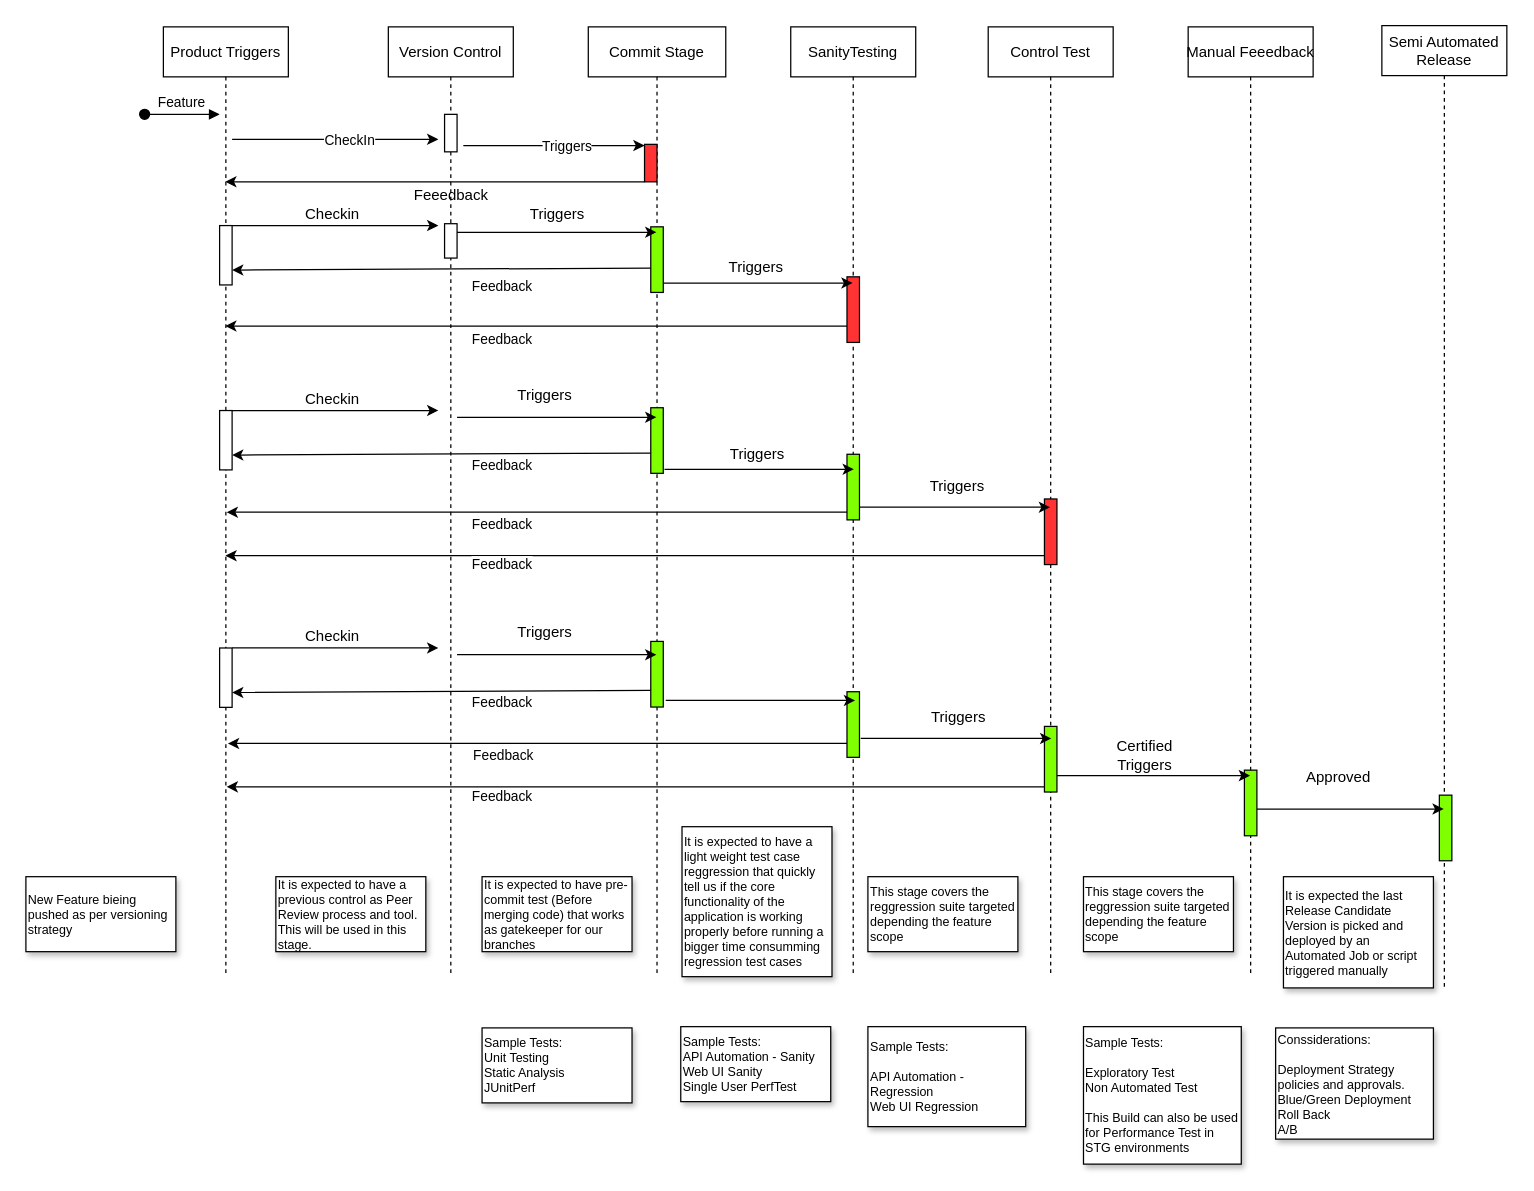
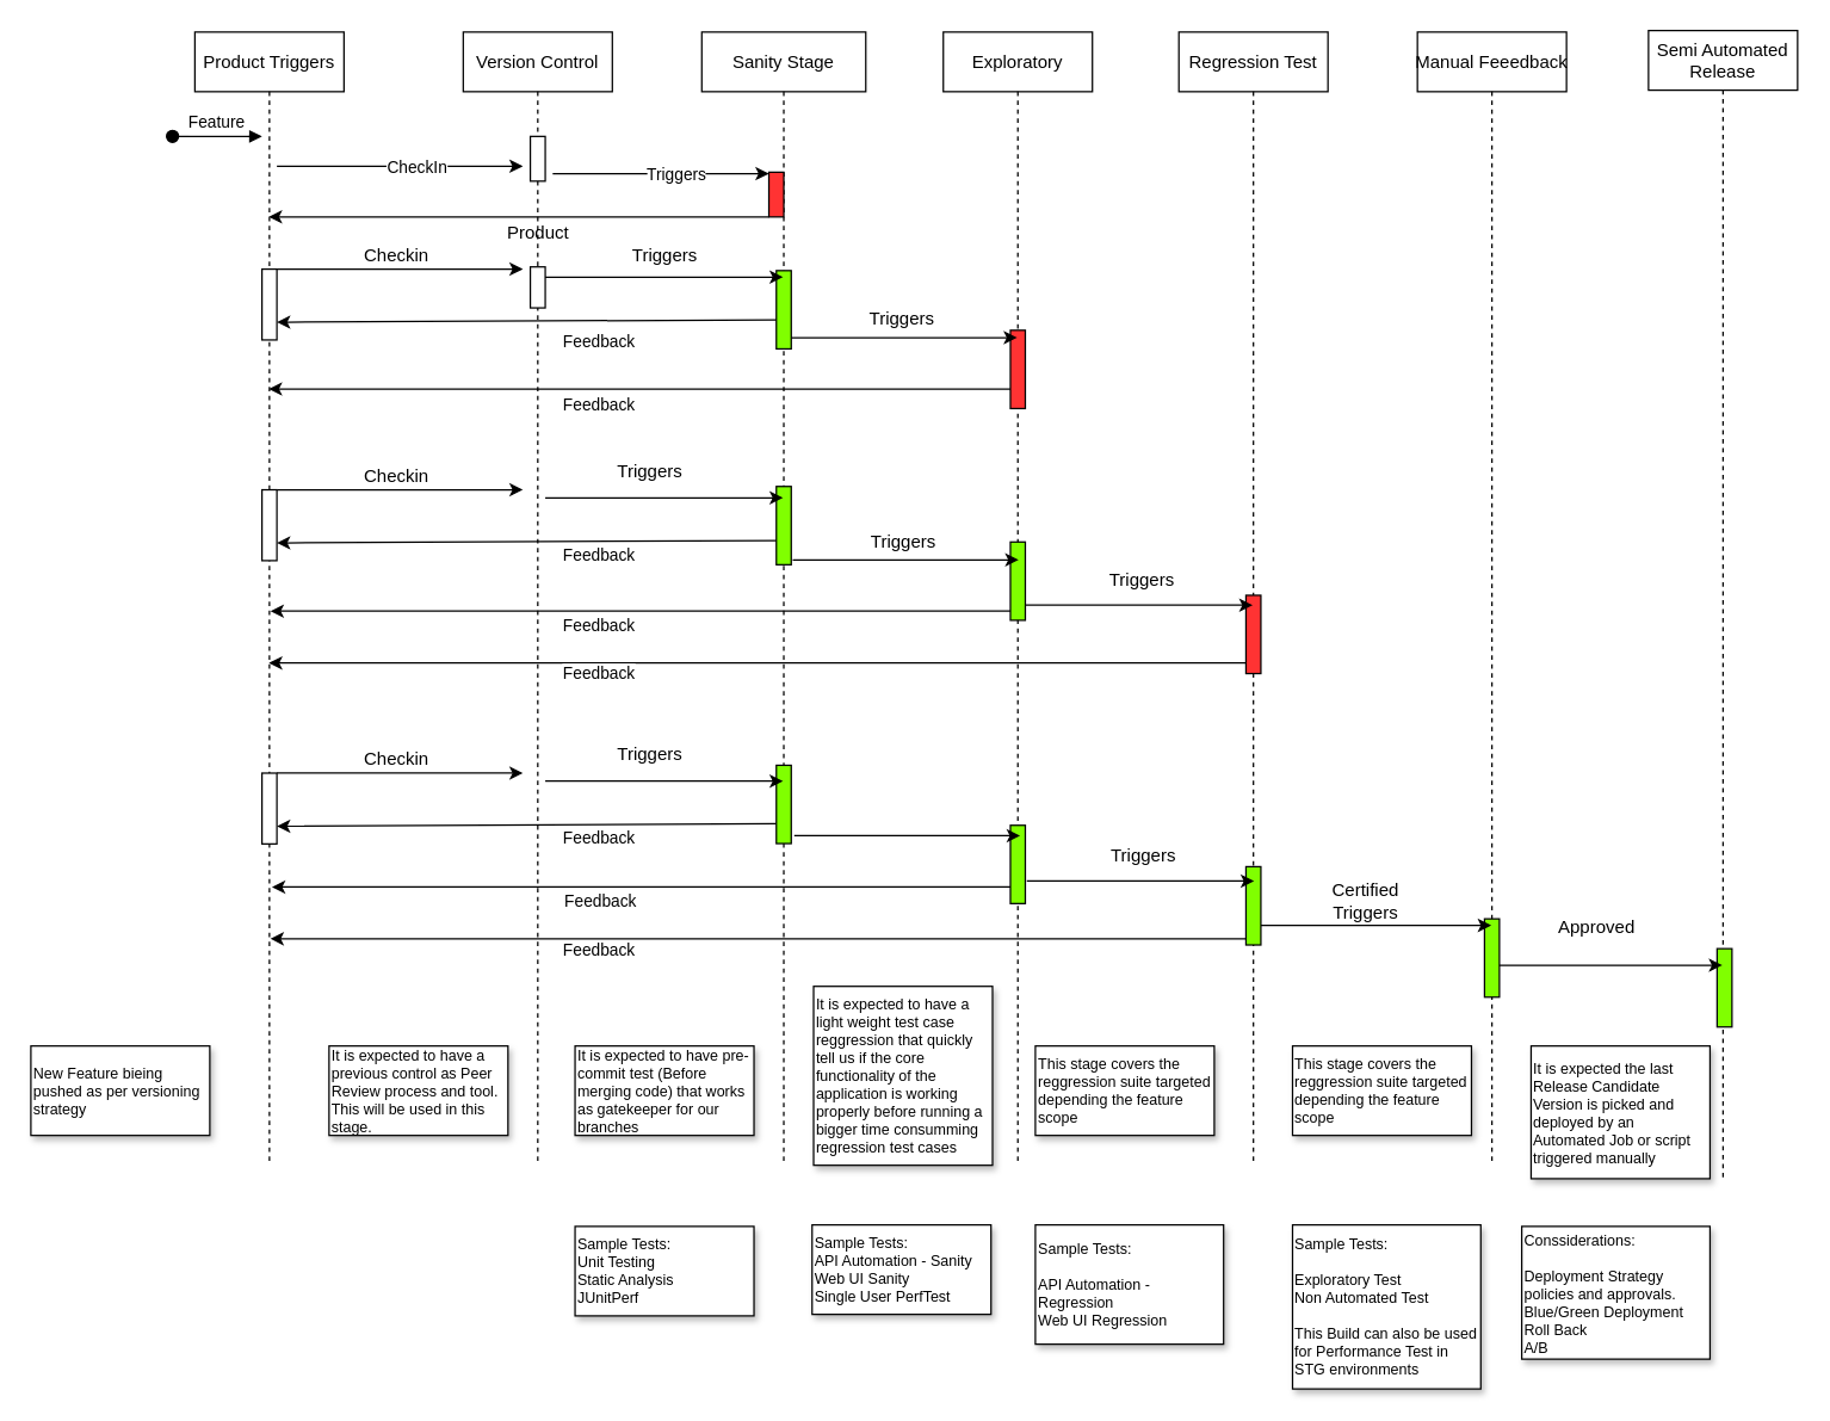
- <mxCell id="12" value="Commit Stage" style="shape=umlLifeline;perimeter=lifelinePerimeter;container=1;collapsible=0;recursiveResize=0;rounded=0;shadow=0;strokeWidth=1;" vertex="1" parent="1"><mxGeometry x="470" y="21" width="110" height="760" as="geometry" /></mxCell>
+ <mxCell id="12" value="Sanity Stage" style="shape=umlLifeline;perimeter=lifelinePerimeter;container=1;collapsible=0;recursiveResize=0;rounded=0;shadow=0;strokeWidth=1;" vertex="1" parent="1"><mxGeometry x="470" y="21" width="110" height="760" as="geometry" /></mxCell>
- <mxCell id="18" value="SanityTesting" style="shape=umlLifeline;perimeter=lifelinePerimeter;container=1;collapsible=0;recursiveResize=0;rounded=0;shadow=0;strokeWidth=1;" vertex="1" parent="1"><mxGeometry x="632" y="21" width="100" height="760" as="geometry" /></mxCell>
+ <mxCell id="18" value="Exploratory" style="shape=umlLifeline;perimeter=lifelinePerimeter;container=1;collapsible=0;recursiveResize=0;rounded=0;shadow=0;strokeWidth=1;" vertex="1" parent="1"><mxGeometry x="632" y="21" width="100" height="760" as="geometry" /></mxCell>
- <mxCell id="21" value="Control Test" style="shape=umlLifeline;perimeter=lifelinePerimeter;container=1;collapsible=0;recursiveResize=0;rounded=0;shadow=0;strokeWidth=1;" vertex="1" parent="1"><mxGeometry x="790" y="21" width="100" height="760" as="geometry" /></mxCell>
+ <mxCell id="21" value="Regression Test" style="shape=umlLifeline;perimeter=lifelinePerimeter;container=1;collapsible=0;recursiveResize=0;rounded=0;shadow=0;strokeWidth=1;" vertex="1" parent="1"><mxGeometry x="790" y="21" width="100" height="760" as="geometry" /></mxCell>
- <mxCell id="8" value="Feeedback" style="text;html=1;align=center;verticalAlign=middle;resizable=0;points=[];autosize=1;strokeColor=none;fillColor=none;" vertex="1" parent="5"><mxGeometry x="10" y="120" width="80" height="30" as="geometry" /></mxCell>
+ <mxCell id="8" value="Product" style="text;html=1;align=center;verticalAlign=middle;resizable=0;points=[];autosize=1;strokeColor=none;fillColor=none;" vertex="1" parent="5"><mxGeometry x="10" y="120" width="80" height="30" as="geometry" /></mxCell>
